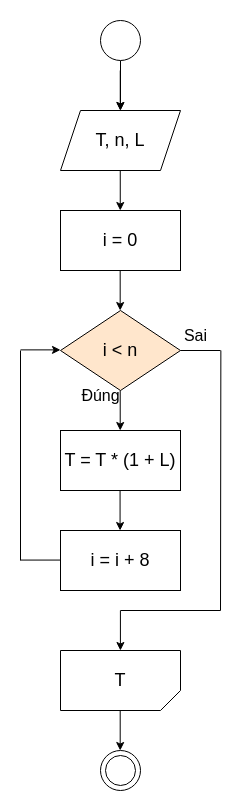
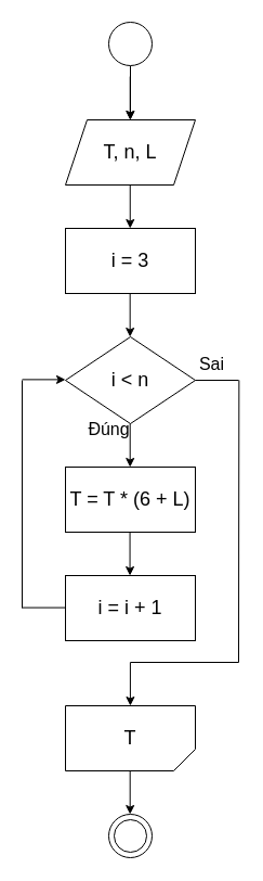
- <mxCell id="15" value="&lt;font style=&quot;font-size: 18px;&quot;&gt;i = 0&lt;/font&gt;" style="rounded=0;whiteSpace=wrap;html=1;" parent="1" vertex="1"><mxGeometry x="60" y="210" width="120" height="60" as="geometry" /></mxCell>
+ <mxCell id="15" value="&lt;font style=&quot;font-size: 18px;&quot;&gt;i = 3&lt;/font&gt;" style="rounded=0;whiteSpace=wrap;html=1;" parent="1" vertex="1"><mxGeometry x="60" y="210" width="120" height="60" as="geometry" /></mxCell>
- <mxCell id="6" value="&lt;span style=&quot;font-size: 18px;&quot;&gt;i &amp;lt; n&lt;/span&gt;" style="rhombus;whiteSpace=wrap;html=1;fillColor=#ffe6cc;" parent="1" vertex="1"><mxGeometry x="60" y="310" width="120" height="80" as="geometry" /></mxCell>
+ <mxCell id="6" value="&lt;span style=&quot;font-size: 18px;&quot;&gt;i &amp;lt; n&lt;/span&gt;" style="rhombus;whiteSpace=wrap;html=1;" parent="1" vertex="1"><mxGeometry x="60" y="310" width="120" height="80" as="geometry" /></mxCell>
- <mxCell id="18" value="&lt;font style=&quot;font-size: 18px;&quot;&gt;T = T * (1 + L)&lt;/font&gt;" style="rounded=0;whiteSpace=wrap;html=1;" parent="1" vertex="1"><mxGeometry x="60" y="430" width="120" height="60" as="geometry" /></mxCell>
+ <mxCell id="18" value="&lt;font style=&quot;font-size: 18px;&quot;&gt;T = T * (6 + L)&lt;/font&gt;" style="rounded=0;whiteSpace=wrap;html=1;" parent="1" vertex="1"><mxGeometry x="60" y="430" width="120" height="60" as="geometry" /></mxCell>
- <mxCell id="25" value="&lt;font style=&quot;font-size: 18px;&quot;&gt;i = i + 8&lt;/font&gt;" style="rounded=0;whiteSpace=wrap;html=1;" parent="1" vertex="1"><mxGeometry x="60" y="530" width="120" height="60" as="geometry" /></mxCell>
+ <mxCell id="25" value="&lt;font style=&quot;font-size: 18px;&quot;&gt;i = i + 1&lt;/font&gt;" style="rounded=0;whiteSpace=wrap;html=1;" parent="1" vertex="1"><mxGeometry x="60" y="530" width="120" height="60" as="geometry" /></mxCell>
